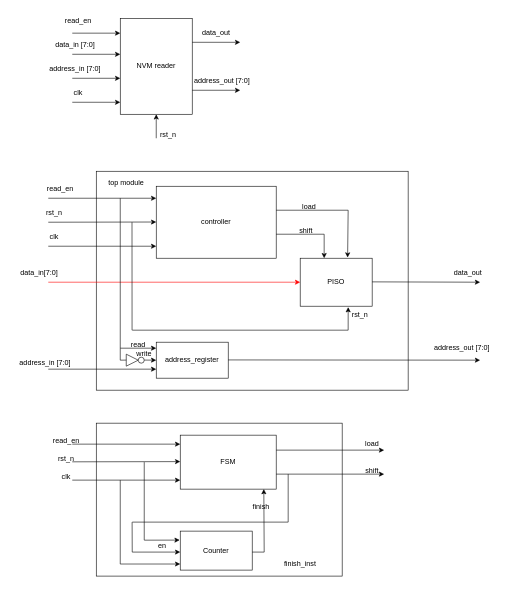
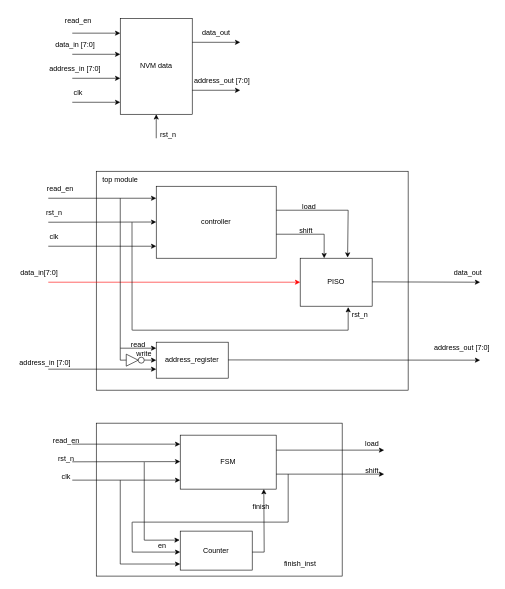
- <mxCell id="4" value="NVM reader" style="rounded=0;whiteSpace=wrap;html=1;" parent="1" vertex="1"><mxGeometry x="200" y="30" width="120" height="160" as="geometry" /></mxCell>
+ <mxCell id="4" value="NVM data" style="rounded=0;whiteSpace=wrap;html=1;" parent="1" vertex="1"><mxGeometry x="200" y="30" width="120" height="160" as="geometry" /></mxCell>
- <mxCell id="80" value="top module" style="text;strokeColor=none;align=center;fillColor=none;html=1;verticalAlign=middle;whiteSpace=wrap;rounded=0;" parent="1" vertex="1"><mxGeometry x="170" y="290" width="80" height="30" as="geometry" /></mxCell>
+ <mxCell id="80" value="top module" style="text;strokeColor=none;align=center;fillColor=none;html=1;verticalAlign=middle;whiteSpace=wrap;rounded=0;" parent="1" vertex="1"><mxGeometry x="160" y="285" width="80" height="30" as="geometry" /></mxCell>
